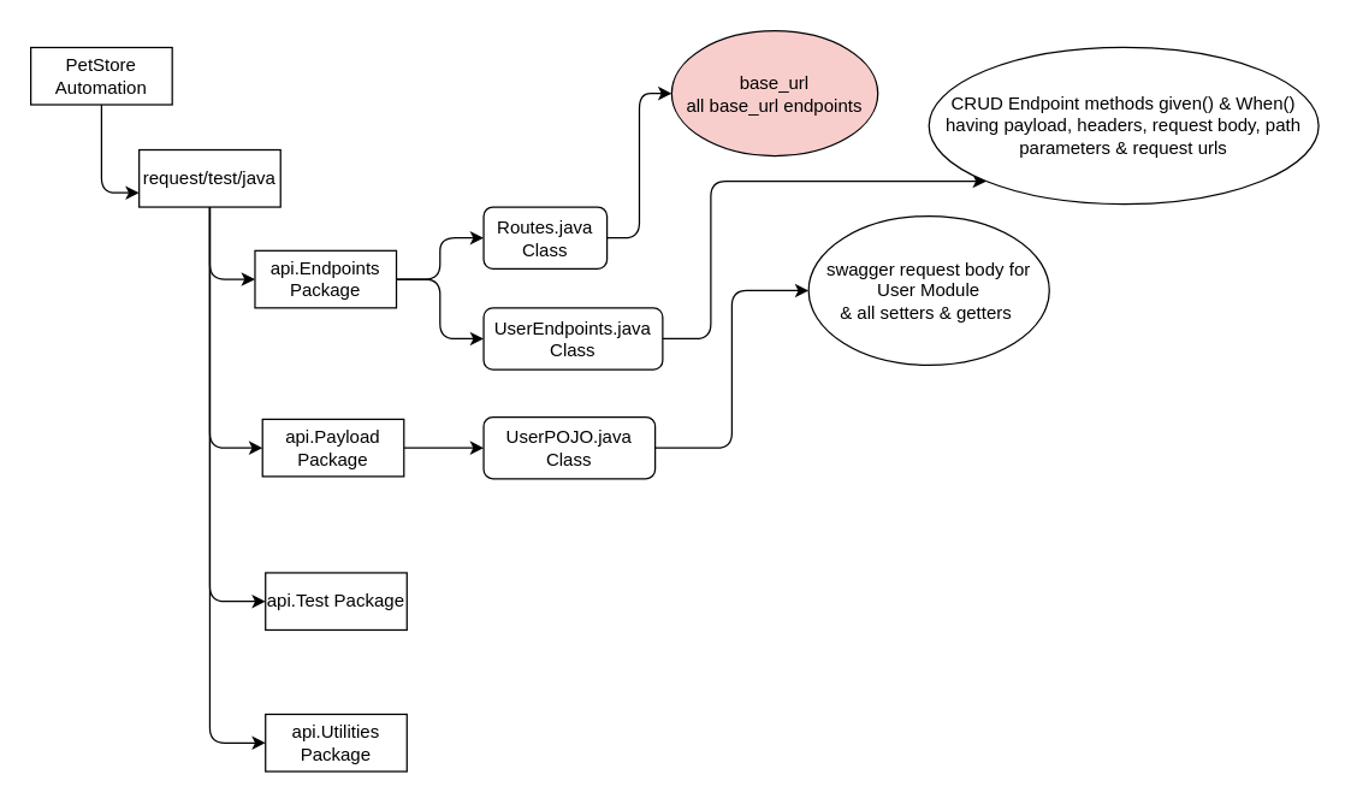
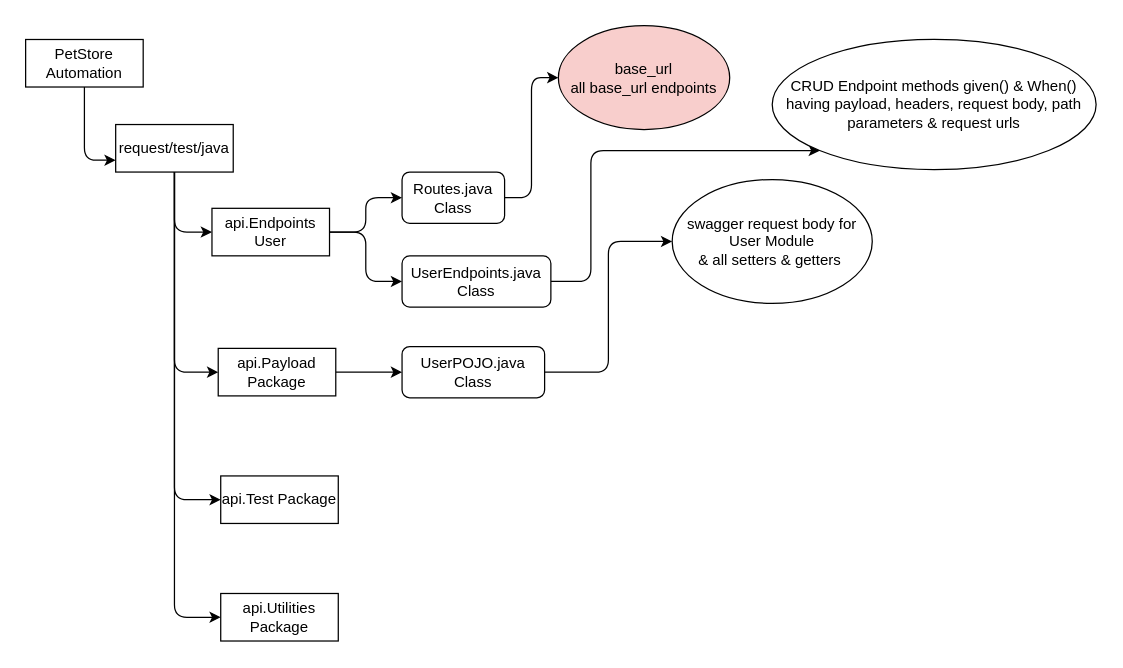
- <mxCell id="7" value="api.Endpoints Package" style="whiteSpace=wrap;html=1;" vertex="1" parent="1"><mxGeometry x="169" y="166" width="94" height="38" as="geometry" /></mxCell>
+ <mxCell id="7" value="api.Endpoints User" style="whiteSpace=wrap;html=1;" vertex="1" parent="1"><mxGeometry x="169" y="166" width="94" height="38" as="geometry" /></mxCell>
